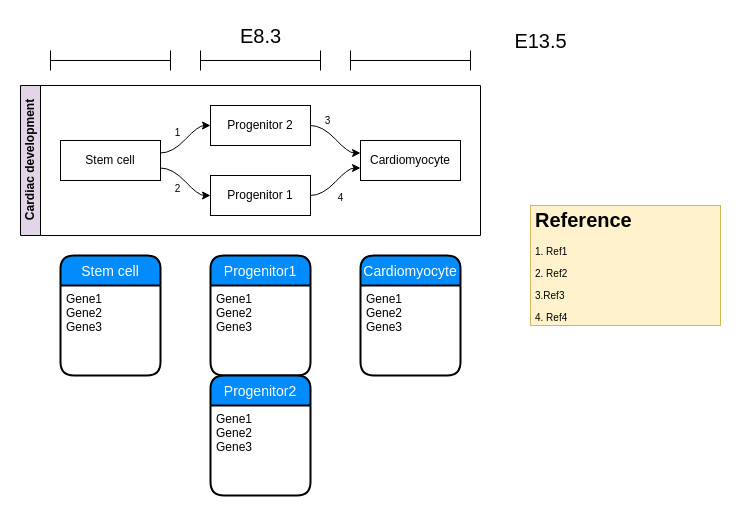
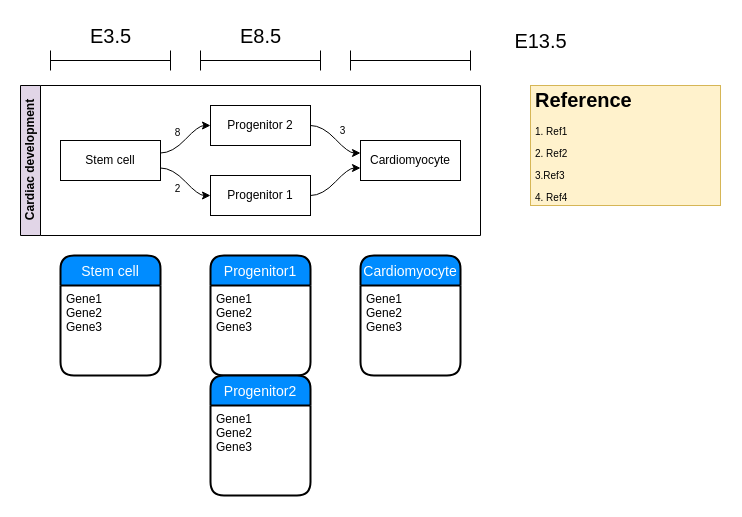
+ <mxCell id="2" value="E3.5" style="text;html=1;align=center;verticalAlign=middle;resizable=0;points=[];autosize=1;fontSize=20;" vertex="1" parent="1"><mxGeometry x="80" y="20" width="60" height="30" as="geometry" /></mxCell>
- <mxCell id="8" value="&lt;div&gt;E8.3&lt;/div&gt;" style="text;html=1;align=center;verticalAlign=middle;resizable=0;points=[];autosize=1;fontSize=20;" vertex="1" parent="1"><mxGeometry x="230" y="20" width="60" height="30" as="geometry" /></mxCell>
+ <mxCell id="8" value="&lt;div&gt;E8.5&lt;/div&gt;" style="text;html=1;align=center;verticalAlign=middle;resizable=0;points=[];autosize=1;fontSize=20;" vertex="1" parent="1"><mxGeometry x="230" y="20" width="60" height="30" as="geometry" /></mxCell>
- <mxCell id="27" value="3" style="text;html=1;align=center;verticalAlign=middle;resizable=0;points=[];autosize=1;fontSize=10;" vertex="1" parent="1"><mxGeometry x="317" y="110" width="20" height="20" as="geometry" /></mxCell>
+ <mxCell id="27" value="3" style="text;html=1;align=center;verticalAlign=middle;resizable=0;points=[];autosize=1;fontSize=10;" vertex="1" parent="1"><mxGeometry x="332" y="120" width="20" height="20" as="geometry" /></mxCell>
- <mxCell id="16" value="1" style="text;html=1;align=center;verticalAlign=middle;resizable=0;points=[];autosize=1;fontSize=10;" vertex="1" parent="1"><mxGeometry x="167" y="122" width="20" height="20" as="geometry" /></mxCell>
+ <mxCell id="16" value="8" style="text;html=1;align=center;verticalAlign=middle;resizable=0;points=[];autosize=1;fontSize=10;" vertex="1" parent="1"><mxGeometry x="167" y="122" width="20" height="20" as="geometry" /></mxCell>
- <mxCell id="28" value="4" style="text;html=1;align=center;verticalAlign=middle;resizable=0;points=[];autosize=1;fontSize=10;" vertex="1" parent="1"><mxGeometry x="330" y="187" width="20" height="20" as="geometry" /></mxCell>
- <mxCell id="29" value="&lt;h1&gt;Reference&lt;/h1&gt;&lt;p&gt;1. Ref1&lt;/p&gt;&lt;p&gt;2. Ref2&lt;/p&gt;&lt;p&gt;3.Ref3&lt;/p&gt;&lt;p&gt;4. Ref4&lt;br&gt;&lt;/p&gt;" style="text;html=1;spacing=5;spacingTop=-20;whiteSpace=wrap;overflow=hidden;rounded=0;glass=0;fontSize=10;strokeColor=#d6b656;fillColor=#fff2cc;" vertex="1" parent="1"><mxGeometry x="530" y="205" width="190" height="120" as="geometry" /></mxCell>
+ <mxCell id="29" value="&lt;h1&gt;Reference&lt;/h1&gt;&lt;p&gt;1. Ref1&lt;/p&gt;&lt;p&gt;2. Ref2&lt;/p&gt;&lt;p&gt;3.Ref3&lt;/p&gt;&lt;p&gt;4. Ref4&lt;br&gt;&lt;/p&gt;" style="text;html=1;spacing=5;spacingTop=-20;whiteSpace=wrap;overflow=hidden;rounded=0;glass=0;fontSize=10;strokeColor=#d6b656;fillColor=#fff2cc;" vertex="1" parent="1"><mxGeometry x="530" y="85" width="190" height="120" as="geometry" /></mxCell>
